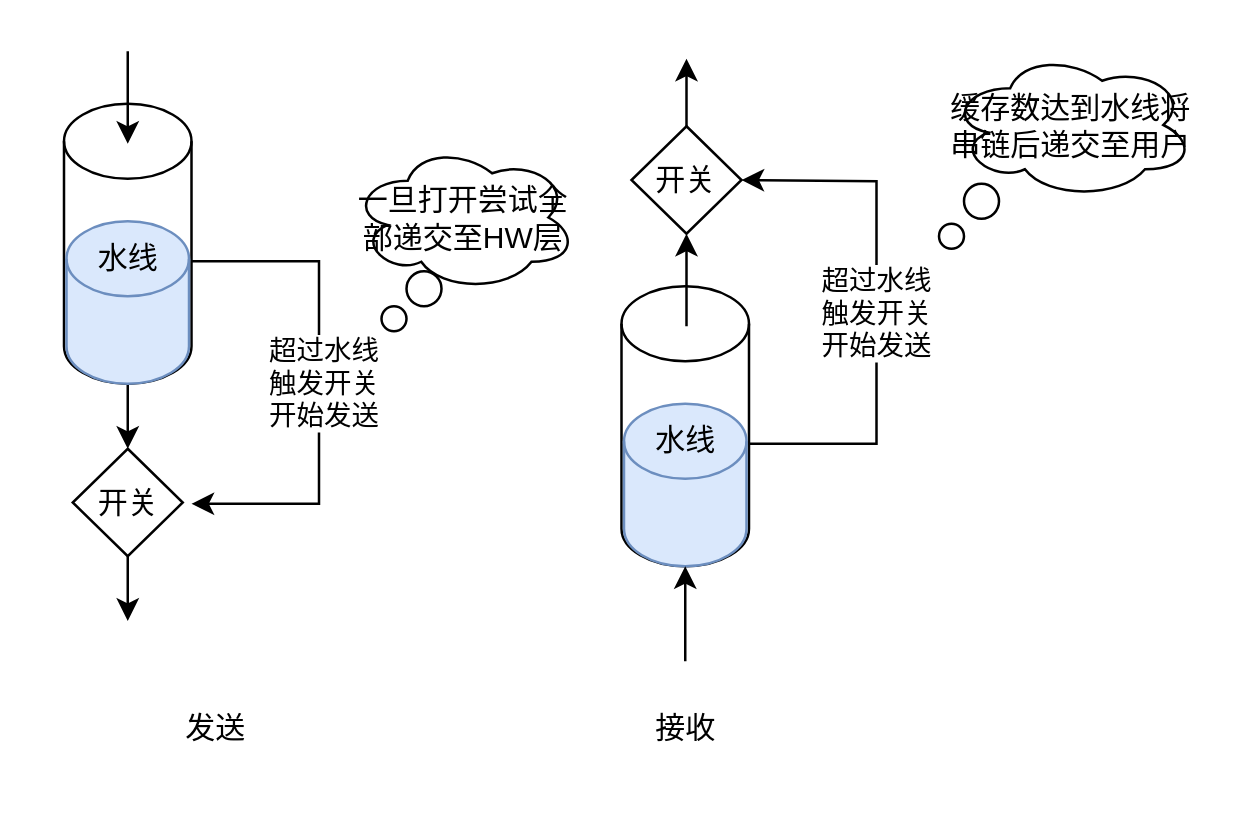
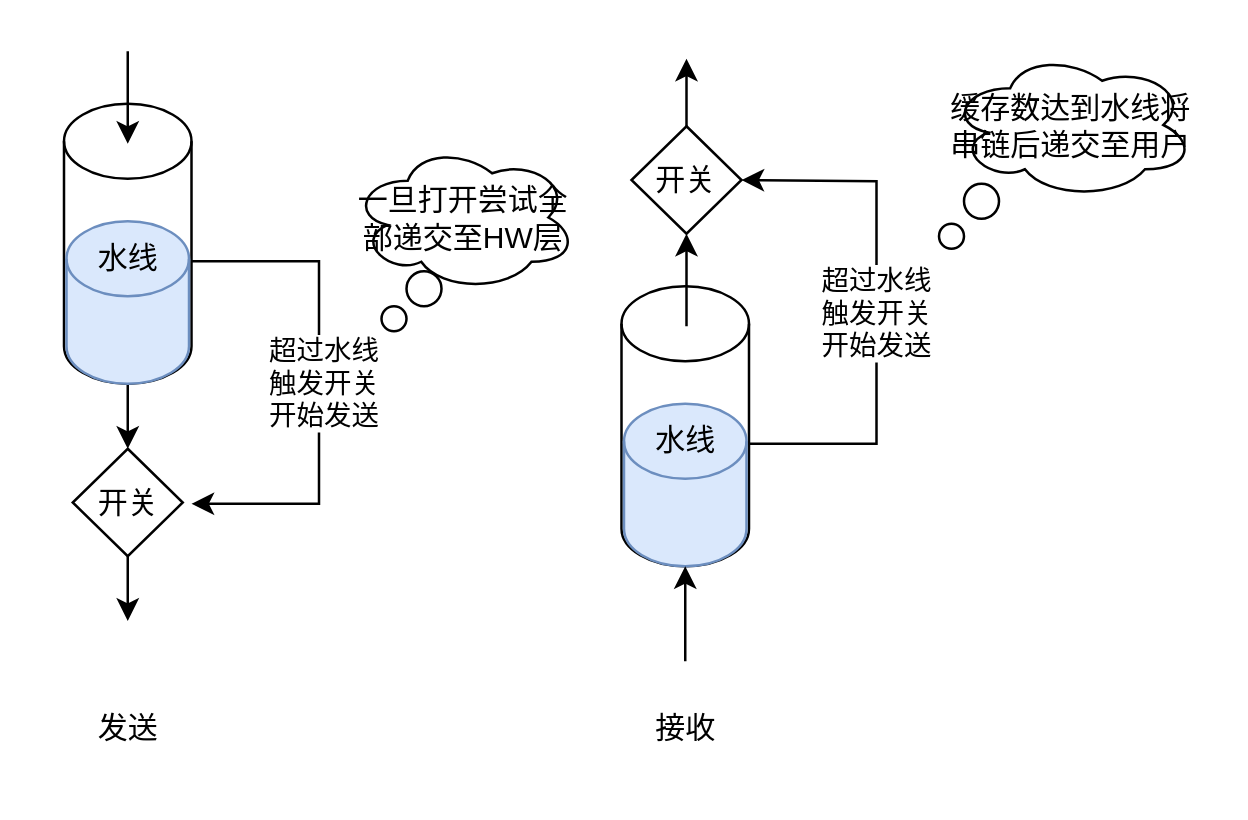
- <mxCell id="21" value="发送" style="text;html=1;align=center;verticalAlign=middle;whiteSpace=wrap;rounded=0;" parent="1" vertex="1"><mxGeometry x="55.5" y="276" width="60" height="30" as="geometry" /></mxCell>
+ <mxCell id="21" value="发送" style="text;html=1;align=center;verticalAlign=middle;whiteSpace=wrap;rounded=0;" parent="1" vertex="1"><mxGeometry x="20.5" y="276" width="60" height="30" as="geometry" /></mxCell>
